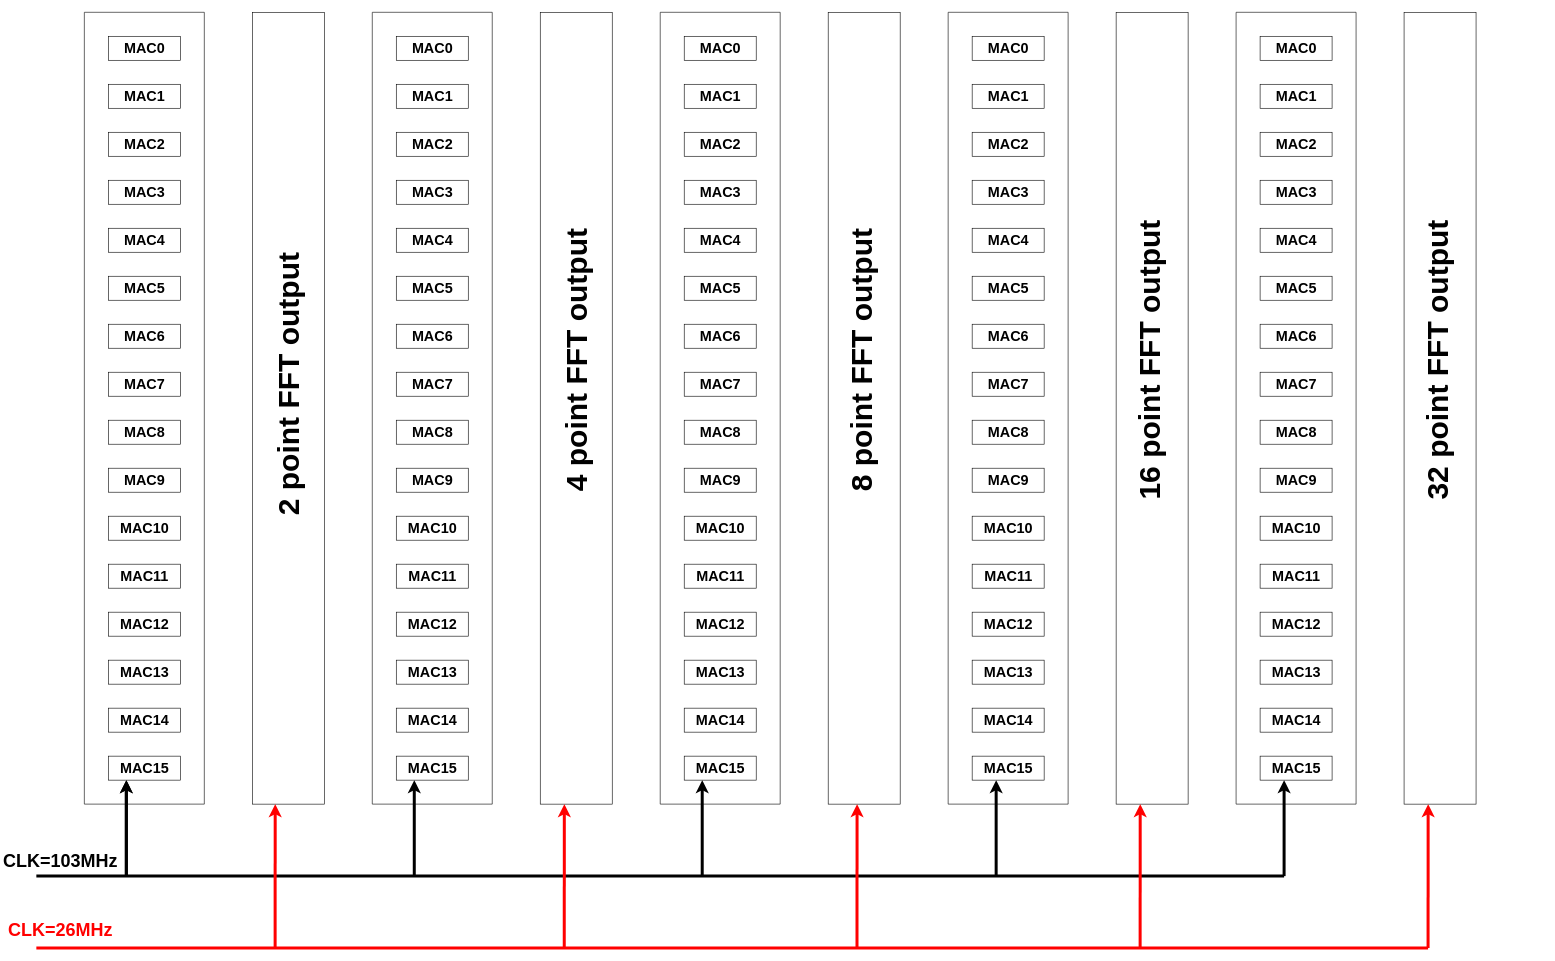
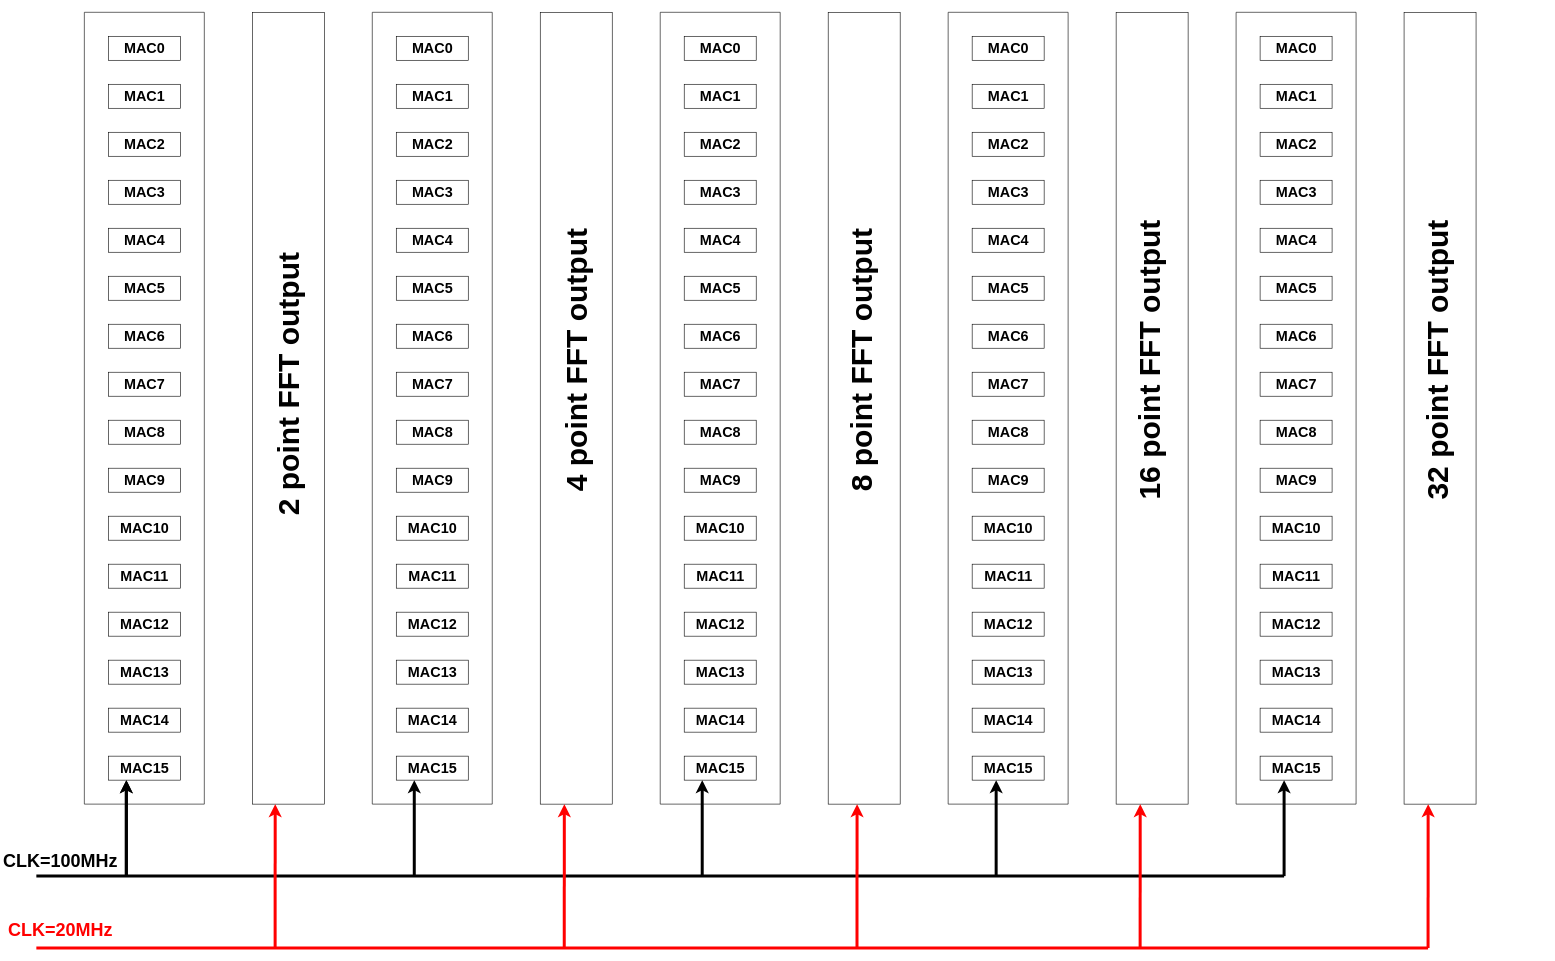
- <mxCell id="173" value="&lt;font style=&quot;font-size: 30px;&quot;&gt;CLK=103MHz&lt;/font&gt;" style="text;strokeColor=none;fillColor=none;html=1;fontSize=24;fontStyle=1;verticalAlign=middle;align=center;strokeWidth=5;" vertex="1" parent="1"><mxGeometry x="20" y="1410" width="160" height="50" as="geometry" /></mxCell>
+ <mxCell id="173" value="&lt;font style=&quot;font-size: 30px;&quot;&gt;CLK=100MHz&lt;/font&gt;" style="text;strokeColor=none;fillColor=none;html=1;fontSize=24;fontStyle=1;verticalAlign=middle;align=center;strokeWidth=5;" vertex="1" parent="1"><mxGeometry x="20" y="1410" width="160" height="50" as="geometry" /></mxCell>
- <mxCell id="191" value="&lt;font style=&quot;font-size: 30px;&quot; color=&quot;#ff0000&quot;&gt;CLK=26MHz&lt;/font&gt;" style="text;strokeColor=none;fillColor=none;html=1;fontSize=24;fontStyle=1;verticalAlign=middle;align=center;" vertex="1" parent="1"><mxGeometry x="50" y="1530" width="100" height="40" as="geometry" /></mxCell>
+ <mxCell id="191" value="&lt;font style=&quot;font-size: 30px;&quot; color=&quot;#ff0000&quot;&gt;CLK=20MHz&lt;/font&gt;" style="text;strokeColor=none;fillColor=none;html=1;fontSize=24;fontStyle=1;verticalAlign=middle;align=center;" vertex="1" parent="1"><mxGeometry x="50" y="1530" width="100" height="40" as="geometry" /></mxCell>
